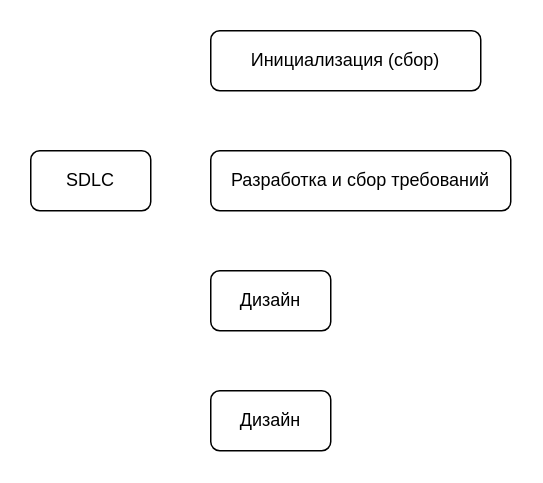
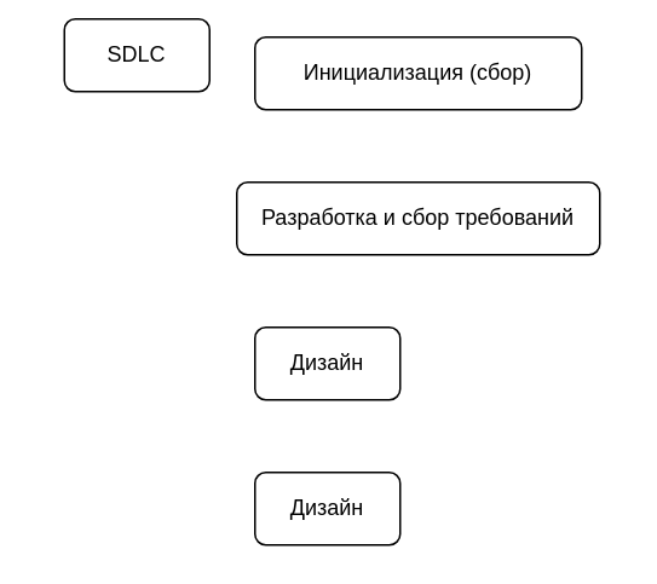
- <mxCell id="2" value="SDLC" style="rounded=1;whiteSpace=wrap;html=1;" vertex="1" parent="1"><mxGeometry x="20" y="100" width="80" height="40" as="geometry" /></mxCell>
+ <mxCell id="2" value="SDLC" style="rounded=1;whiteSpace=wrap;html=1;" vertex="1" parent="1"><mxGeometry x="35" y="10" width="80" height="40" as="geometry" /></mxCell>
- <mxCell id="4" value="Разработка и сбор требований" style="whiteSpace=wrap;html=1;rounded=1;" vertex="1" parent="1"><mxGeometry x="140" y="100" width="200" height="40" as="geometry" /></mxCell>
+ <mxCell id="4" value="Разработка и сбор требований" style="whiteSpace=wrap;html=1;rounded=1;" vertex="1" parent="1"><mxGeometry x="130" y="100" width="200" height="40" as="geometry" /></mxCell>
